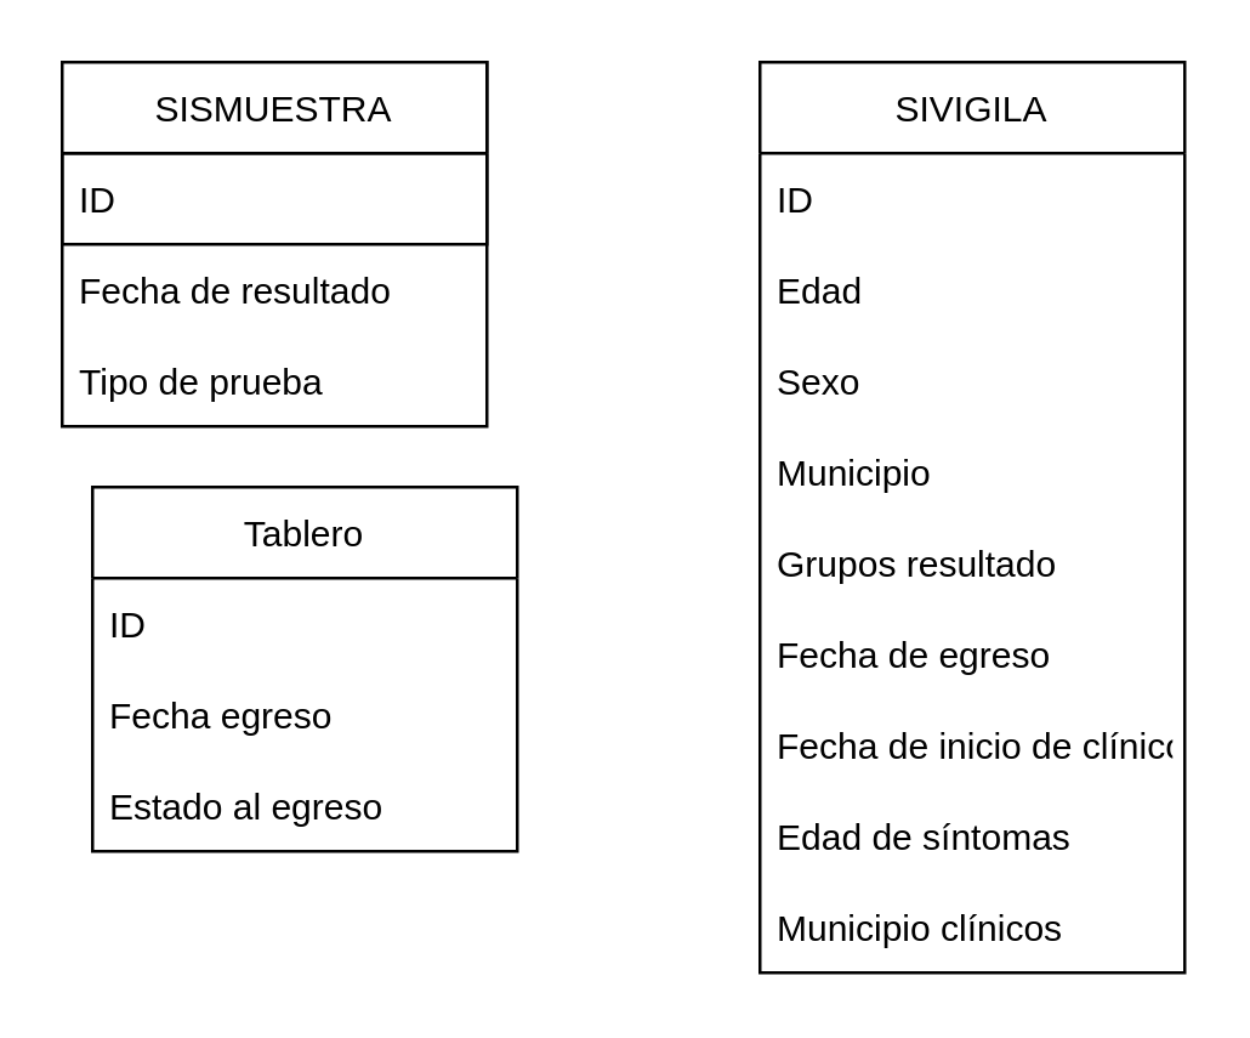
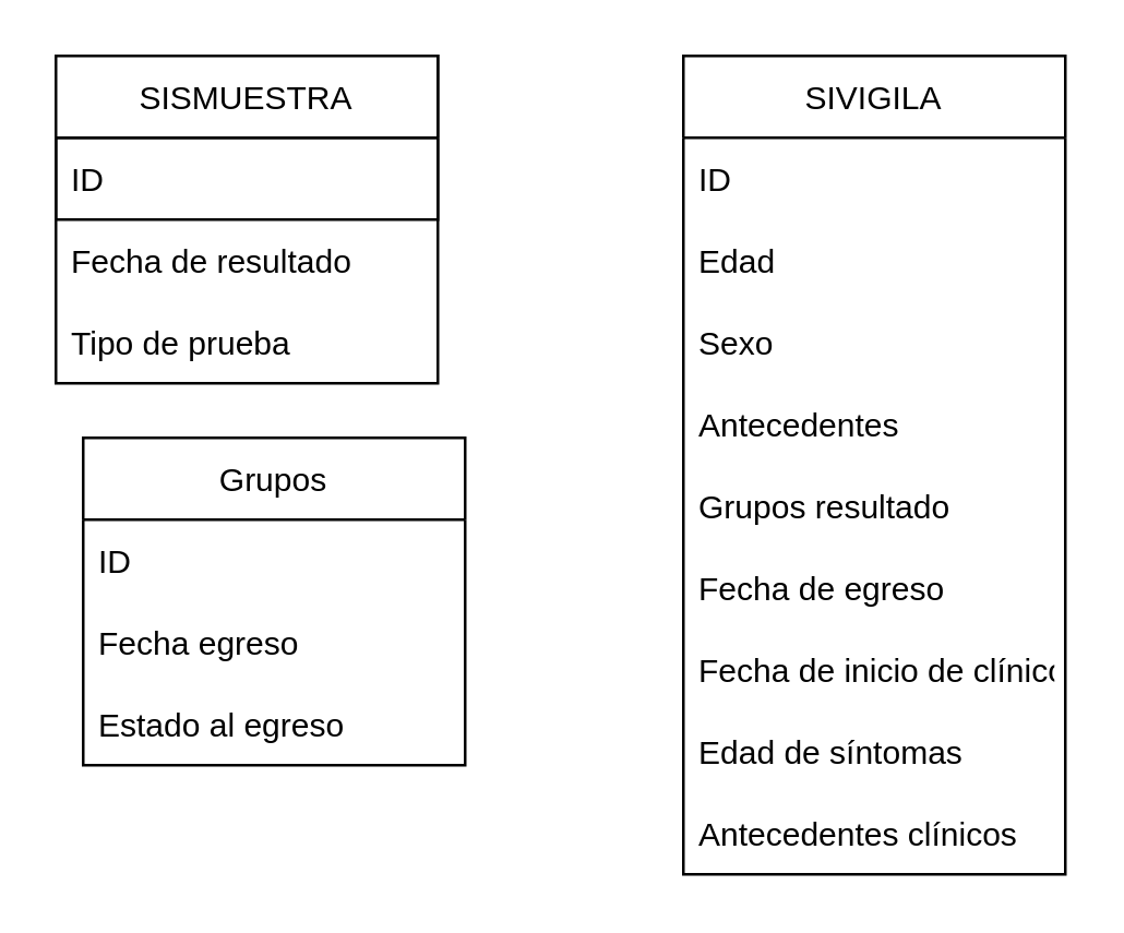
- <mxCell id="11" value="Municipio" style="text;strokeColor=none;fillColor=none;align=left;verticalAlign=middle;spacingLeft=4;spacingRight=4;overflow=hidden;points=[[0,0.5],[1,0.5]];portConstraint=eastwest;rotatable=0;" vertex="1" parent="7"><mxGeometry y="120" width="140" height="30" as="geometry" /></mxCell>
+ <mxCell id="11" value="Antecedentes" style="text;strokeColor=none;fillColor=none;align=left;verticalAlign=middle;spacingLeft=4;spacingRight=4;overflow=hidden;points=[[0,0.5],[1,0.5]];portConstraint=eastwest;rotatable=0;" vertex="1" parent="7"><mxGeometry y="120" width="140" height="30" as="geometry" /></mxCell>
- <mxCell id="17" value="Tablero" style="swimlane;fontStyle=0;childLayout=stackLayout;horizontal=1;startSize=30;horizontalStack=0;resizeParent=1;resizeParentMax=0;resizeLast=0;collapsible=1;marginBottom=0;" vertex="1" parent="1"><mxGeometry x="30" y="160" width="140" height="120" as="geometry" /></mxCell>
+ <mxCell id="17" value="Grupos" style="swimlane;fontStyle=0;childLayout=stackLayout;horizontal=1;startSize=30;horizontalStack=0;resizeParent=1;resizeParentMax=0;resizeLast=0;collapsible=1;marginBottom=0;" vertex="1" parent="1"><mxGeometry x="30" y="160" width="140" height="120" as="geometry" /></mxCell>
- <mxCell id="16" value="Municipio clínicos" style="text;strokeColor=none;fillColor=none;align=left;verticalAlign=middle;spacingLeft=4;spacingRight=4;overflow=hidden;points=[[0,0.5],[1,0.5]];portConstraint=eastwest;rotatable=0;" vertex="1" parent="7"><mxGeometry y="270" width="140" height="30" as="geometry" /></mxCell>
+ <mxCell id="16" value="Antecedentes clínicos" style="text;strokeColor=none;fillColor=none;align=left;verticalAlign=middle;spacingLeft=4;spacingRight=4;overflow=hidden;points=[[0,0.5],[1,0.5]];portConstraint=eastwest;rotatable=0;" vertex="1" parent="7"><mxGeometry y="270" width="140" height="30" as="geometry" /></mxCell>
